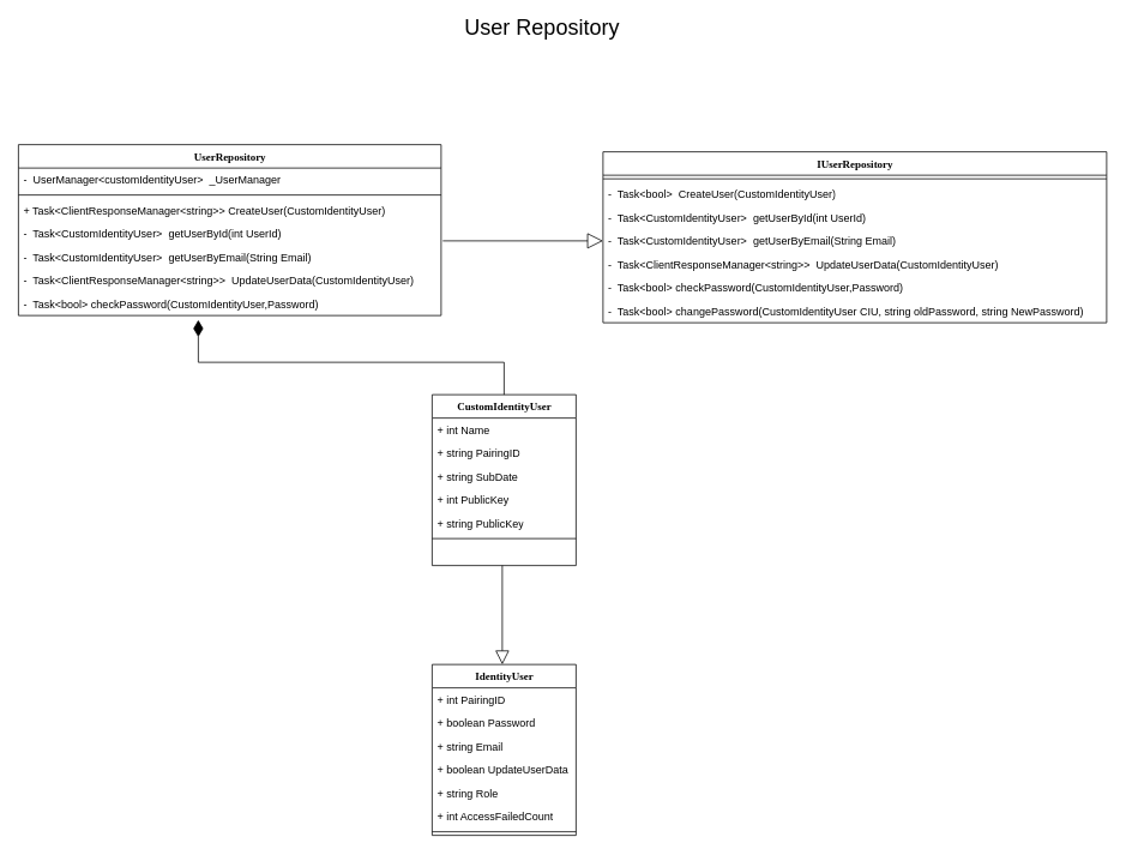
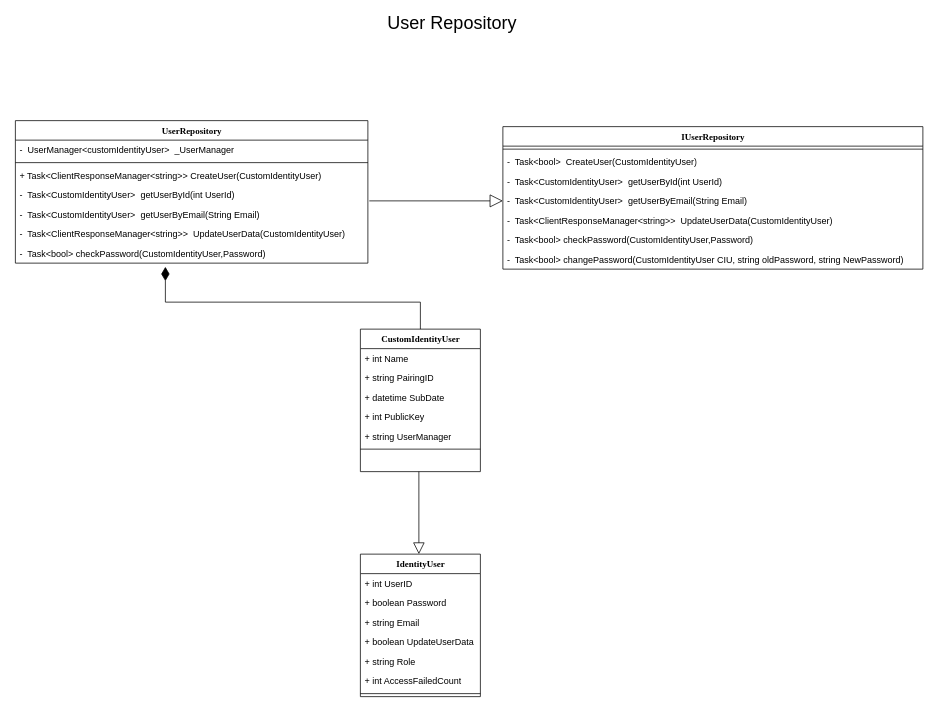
- <mxCell id="7" value="+ string SubDate" style="text;html=1;strokeColor=none;fillColor=none;align=left;verticalAlign=top;spacingLeft=4;spacingRight=4;whiteSpace=wrap;overflow=hidden;rotatable=0;points=[[0,0.5],[1,0.5]];portConstraint=eastwest;" vertex="1" parent="4"><mxGeometry y="78" width="160" height="26" as="geometry" /></mxCell>
+ <mxCell id="7" value="+ datetime SubDate" style="text;html=1;strokeColor=none;fillColor=none;align=left;verticalAlign=top;spacingLeft=4;spacingRight=4;whiteSpace=wrap;overflow=hidden;rotatable=0;points=[[0,0.5],[1,0.5]];portConstraint=eastwest;" vertex="1" parent="4"><mxGeometry y="78" width="160" height="26" as="geometry" /></mxCell>
- <mxCell id="9" value="+ string PublicKey" style="text;html=1;strokeColor=none;fillColor=none;align=left;verticalAlign=top;spacingLeft=4;spacingRight=4;whiteSpace=wrap;overflow=hidden;rotatable=0;points=[[0,0.5],[1,0.5]];portConstraint=eastwest;" vertex="1" parent="4"><mxGeometry y="130" width="160" height="26" as="geometry" /></mxCell>
+ <mxCell id="9" value="+ string UserManager" style="text;html=1;strokeColor=none;fillColor=none;align=left;verticalAlign=top;spacingLeft=4;spacingRight=4;whiteSpace=wrap;overflow=hidden;rotatable=0;points=[[0,0.5],[1,0.5]];portConstraint=eastwest;" vertex="1" parent="4"><mxGeometry y="130" width="160" height="26" as="geometry" /></mxCell>
- <mxCell id="13" value="+ int PairingID" style="text;html=1;strokeColor=none;fillColor=none;align=left;verticalAlign=top;spacingLeft=4;spacingRight=4;whiteSpace=wrap;overflow=hidden;rotatable=0;points=[[0,0.5],[1,0.5]];portConstraint=eastwest;" vertex="1" parent="12"><mxGeometry y="26" width="160" height="26" as="geometry" /></mxCell>
+ <mxCell id="13" value="+ int UserID" style="text;html=1;strokeColor=none;fillColor=none;align=left;verticalAlign=top;spacingLeft=4;spacingRight=4;whiteSpace=wrap;overflow=hidden;rotatable=0;points=[[0,0.5],[1,0.5]];portConstraint=eastwest;" vertex="1" parent="12"><mxGeometry y="26" width="160" height="26" as="geometry" /></mxCell>
